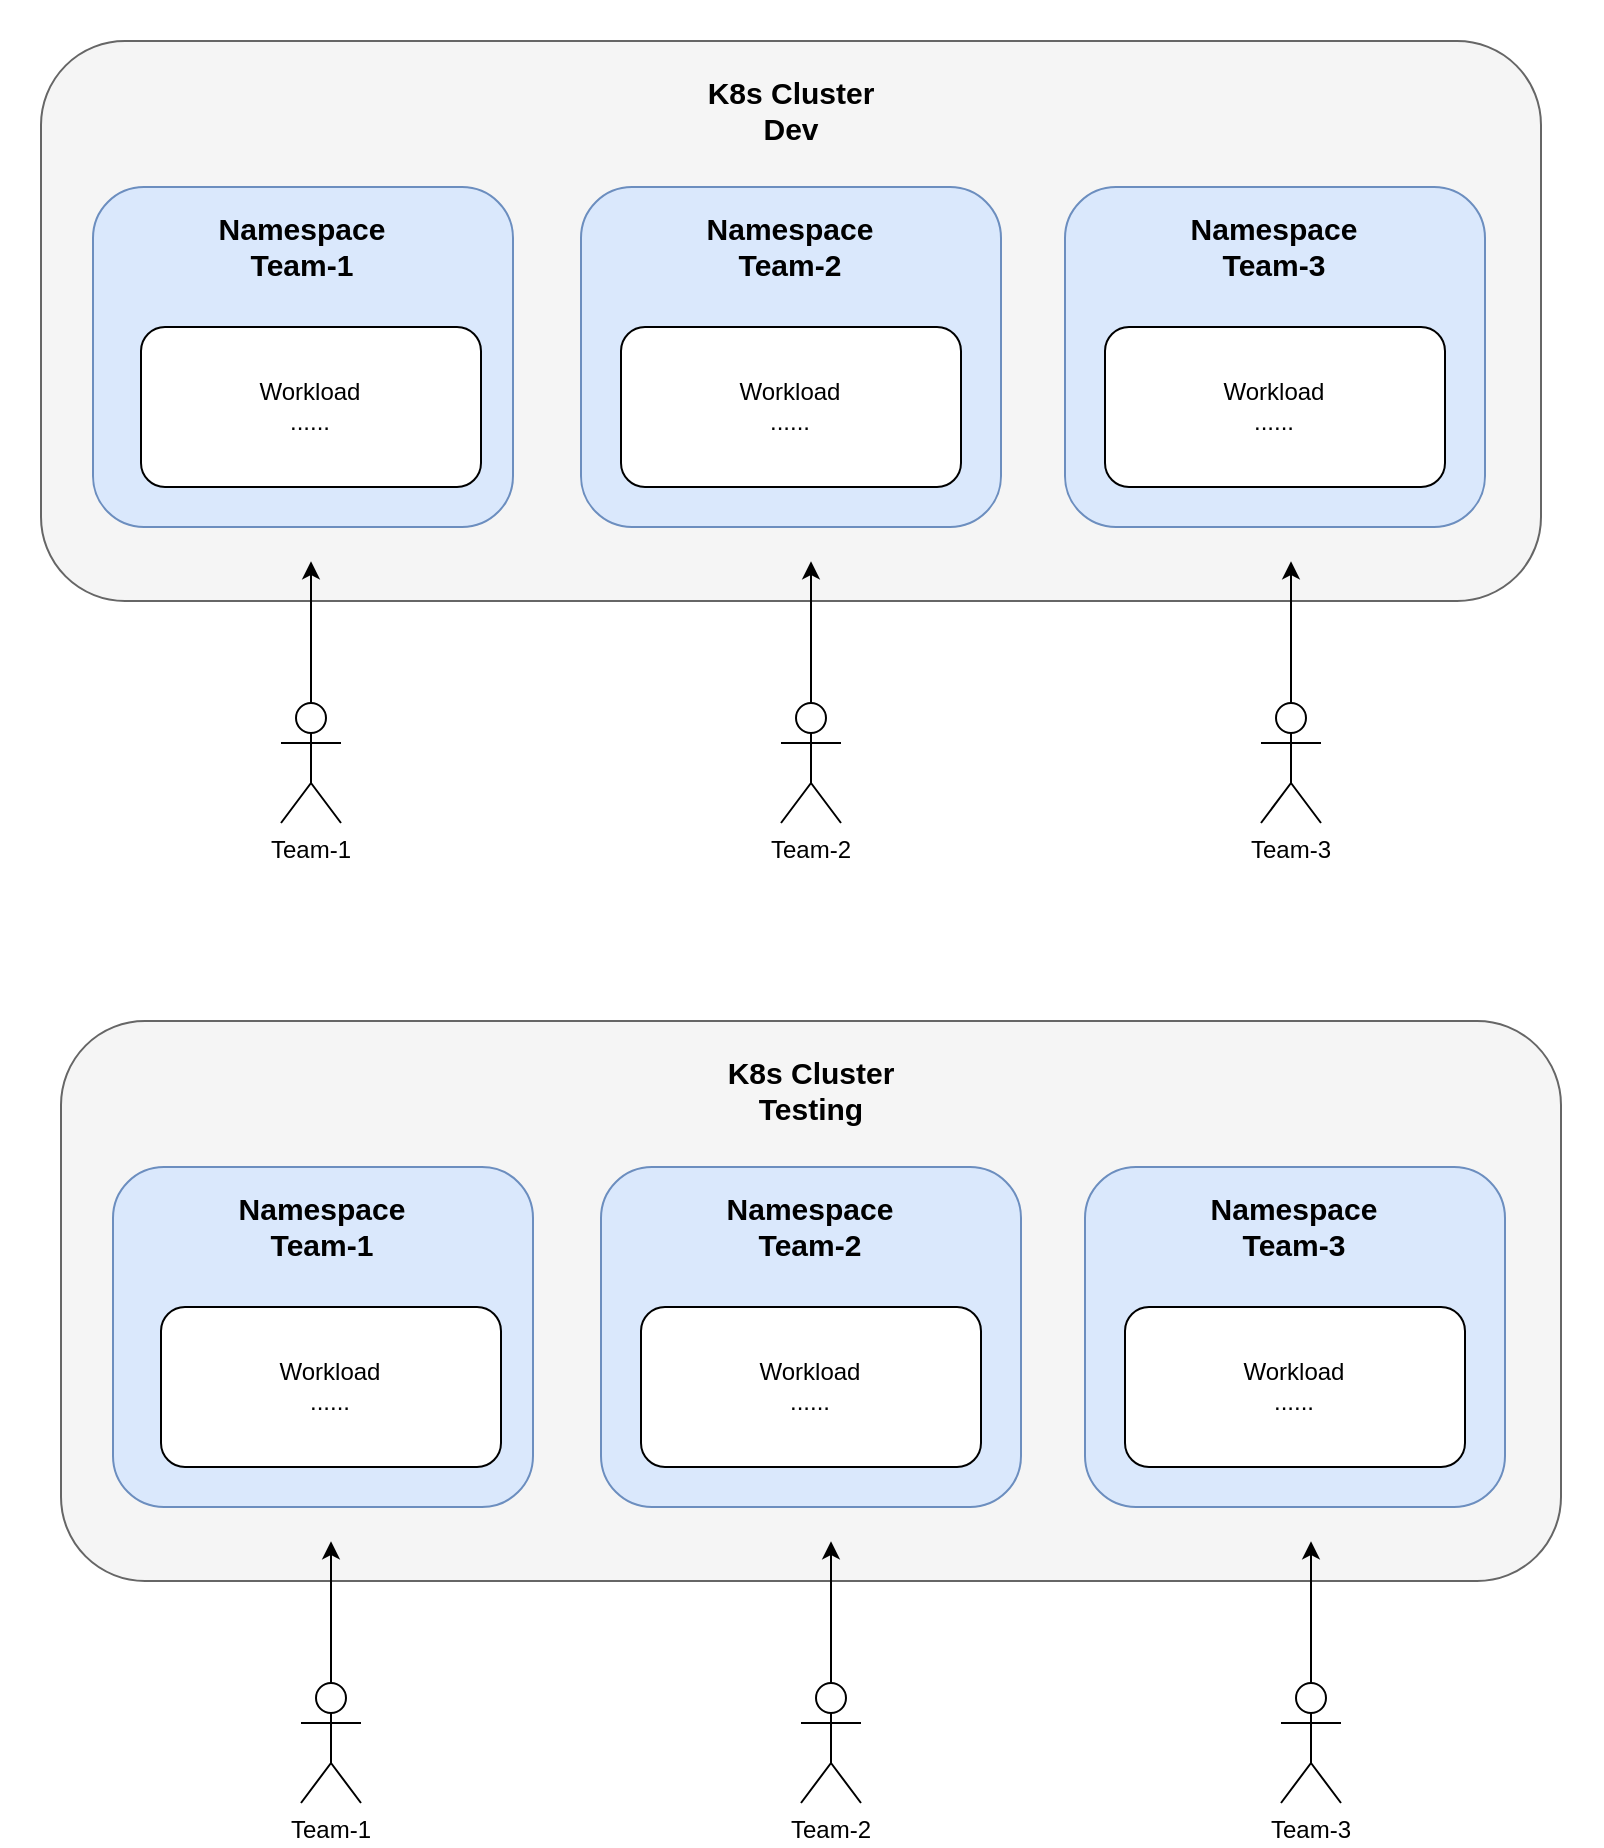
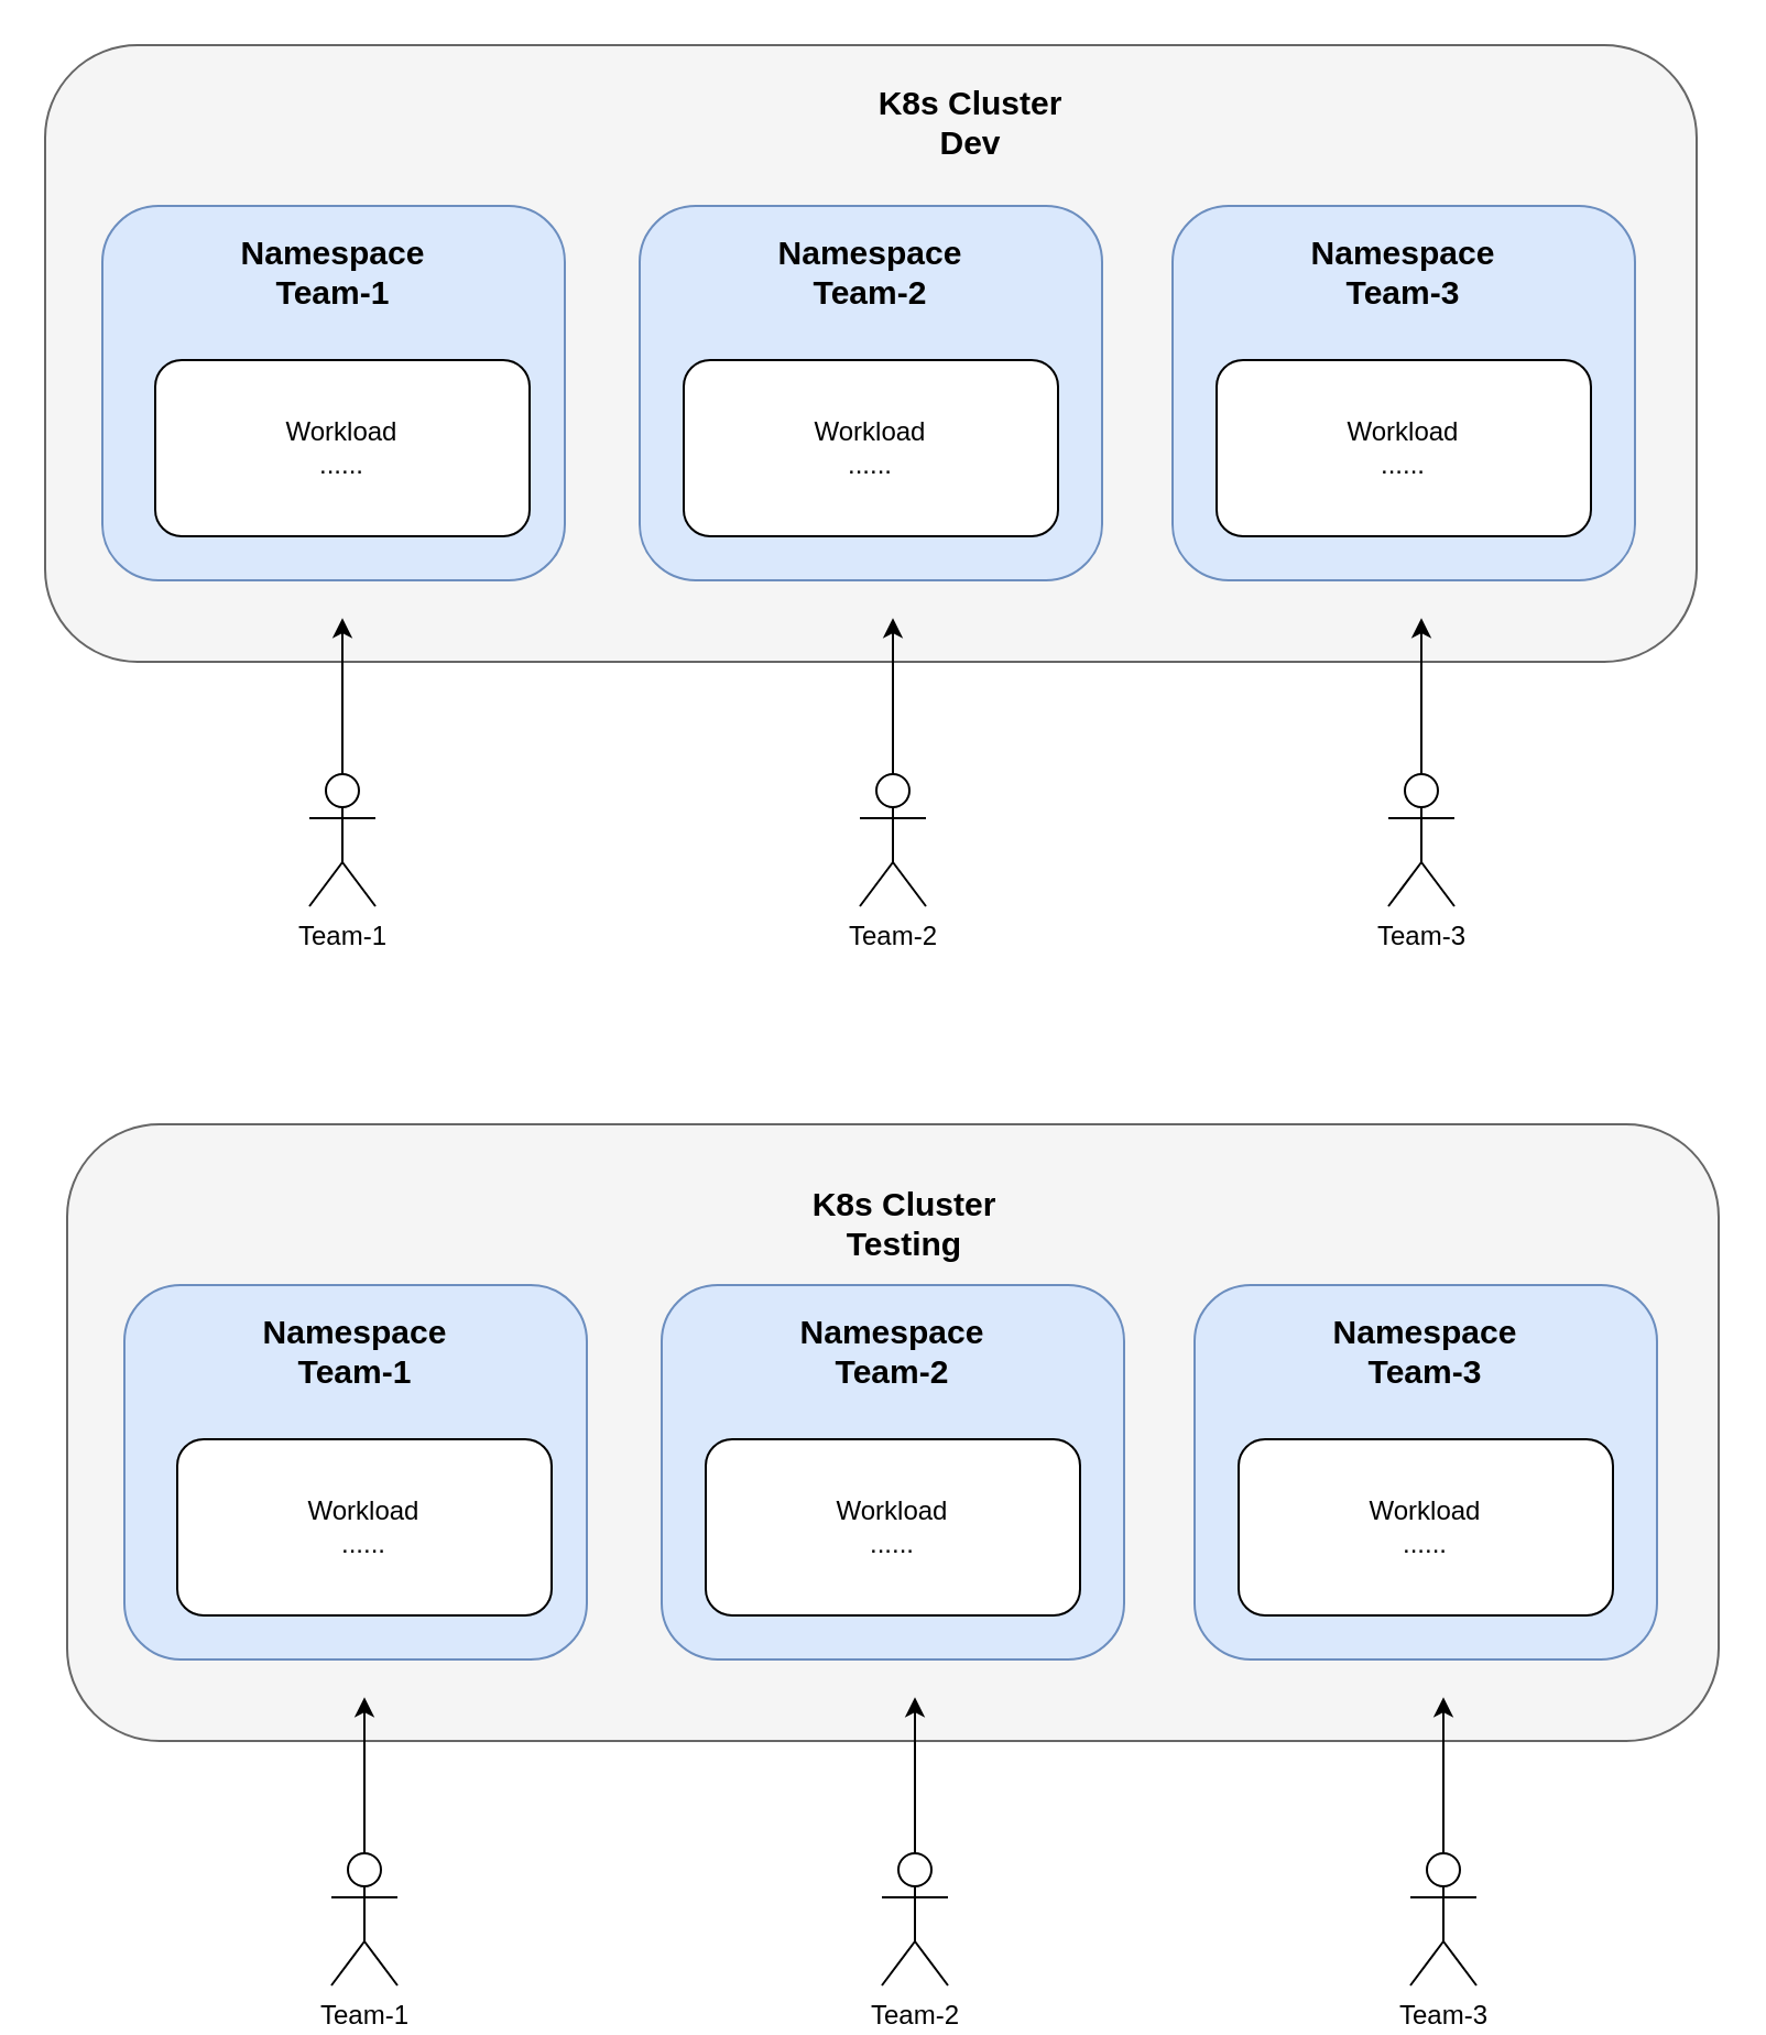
- <mxCell id="3" value="K8s Cluster&lt;br&gt;Dev" style="text;html=1;strokeColor=none;fillColor=none;align=center;verticalAlign=middle;whiteSpace=wrap;rounded=0;fontSize=15;fontStyle=1" vertex="1" parent="1"><mxGeometry x="322.5" y="40" width="145" height="30" as="geometry" /></mxCell>
+ <mxCell id="3" value="K8s Cluster&lt;br&gt;Dev" style="text;html=1;strokeColor=none;fillColor=none;align=center;verticalAlign=middle;whiteSpace=wrap;rounded=0;fontSize=15;fontStyle=1" vertex="1" parent="1"><mxGeometry x="367.5" y="40" width="145" height="30" as="geometry" /></mxCell>
- <mxCell id="20" value="K8s Cluster&lt;br&gt;Testing" style="text;html=1;strokeColor=none;fillColor=none;align=center;verticalAlign=middle;whiteSpace=wrap;rounded=0;fontSize=15;fontStyle=1" vertex="1" parent="1"><mxGeometry x="332.5" y="530" width="145" height="30" as="geometry" /></mxCell>
+ <mxCell id="20" value="K8s Cluster&lt;br&gt;Testing" style="text;html=1;strokeColor=none;fillColor=none;align=center;verticalAlign=middle;whiteSpace=wrap;rounded=0;fontSize=15;fontStyle=1" vertex="1" parent="1"><mxGeometry x="337.5" y="540" width="145" height="30" as="geometry" /></mxCell>
